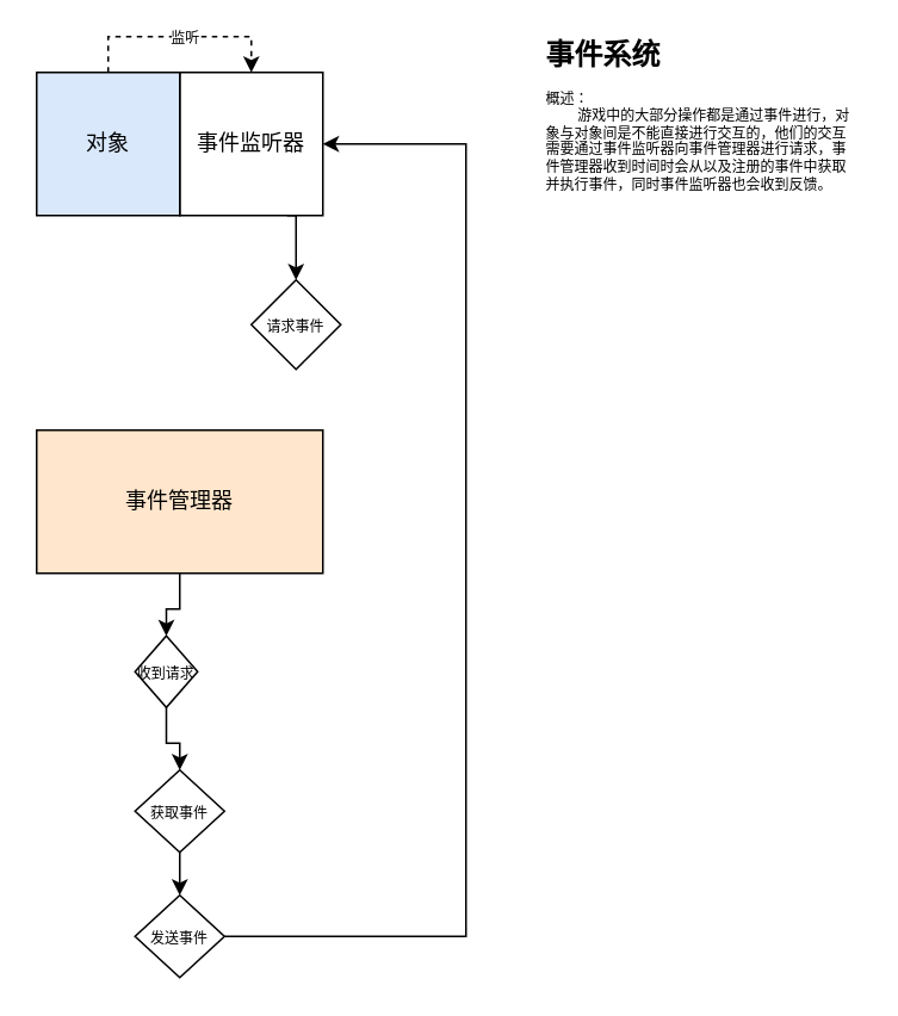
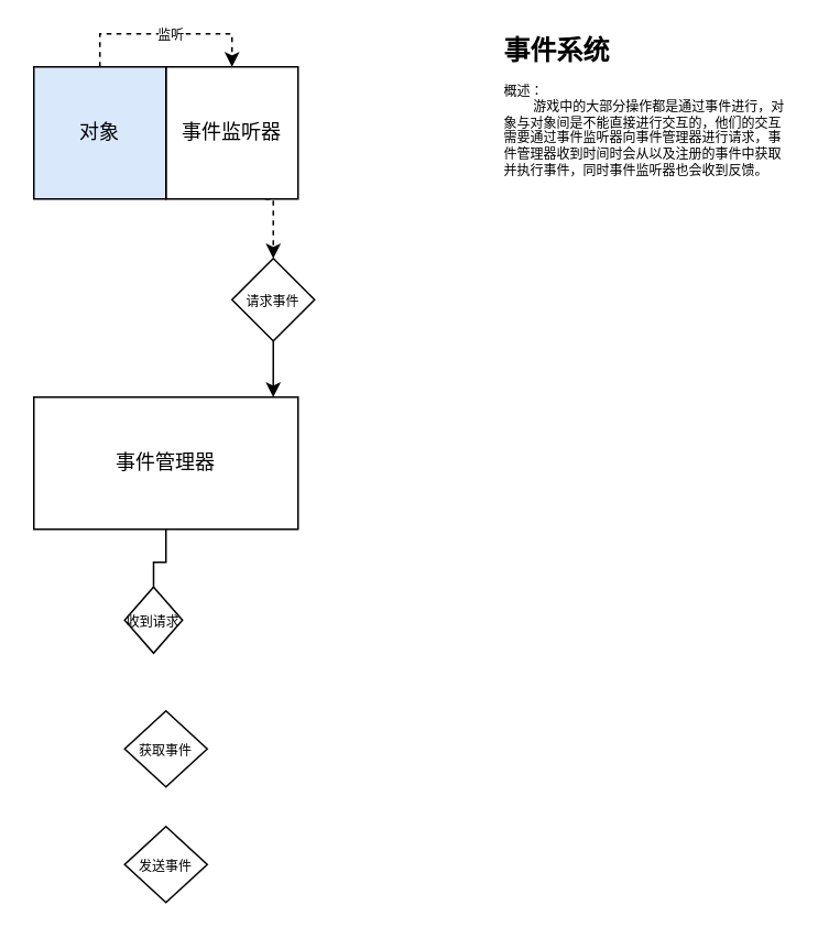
- <mxCell id="4" style="edgeStyle=orthogonalEdgeStyle;rounded=0;orthogonalLoop=1;jettySize=auto;html=1;exitX=0.75;exitY=1;exitDx=0;exitDy=0;entryX=0.5;entryY=0;entryDx=0;entryDy=0;" edge="1" parent="1" source="5" target="12"><mxGeometry relative="1" as="geometry" /></mxCell>
+ <mxCell id="4" style="edgeStyle=orthogonalEdgeStyle;rounded=0;orthogonalLoop=1;jettySize=auto;html=1;exitX=0.75;exitY=1;exitDx=0;exitDy=0;entryX=0.5;entryY=0;entryDx=0;entryDy=0;dashed=1;" edge="1" parent="1" source="5" target="12"><mxGeometry relative="1" as="geometry" /></mxCell>
+ <mxCell id="11" style="edgeStyle=orthogonalEdgeStyle;rounded=0;orthogonalLoop=1;jettySize=auto;html=1;entryX=0.906;entryY=0;entryDx=0;entryDy=0;entryPerimeter=0;fontSize=8;" edge="1" parent="1" source="12" target="3"><mxGeometry relative="1" as="geometry" /></mxCell>
- <mxCell id="3" value="事件管理器" style="rounded=0;whiteSpace=wrap;html=1;fillColor=#ffe6cc;" vertex="1" parent="1"><mxGeometry x="20" y="240" width="160" height="80" as="geometry" /></mxCell>
+ <mxCell id="3" value="事件管理器" style="rounded=0;whiteSpace=wrap;html=1;" vertex="1" parent="1"><mxGeometry x="20" y="240" width="160" height="80" as="geometry" /></mxCell>
- <mxCell id="15" style="edgeStyle=orthogonalEdgeStyle;rounded=0;orthogonalLoop=1;jettySize=auto;html=1;entryX=1;entryY=0.5;entryDx=0;entryDy=0;fontSize=8;" edge="1" parent="1" source="16" target="5"><mxGeometry relative="1" as="geometry"><Array as="points"><mxPoint x="260" y="523" /><mxPoint x="260" y="80" /></Array></mxGeometry></mxCell>
- <mxCell id="2" style="edgeStyle=orthogonalEdgeStyle;rounded=0;orthogonalLoop=1;jettySize=auto;html=1;entryX=0.5;entryY=0;entryDx=0;entryDy=0;" edge="1" parent="1" source="3" target="10"><mxGeometry relative="1" as="geometry" /></mxCell>
+ <mxCell id="2" style="edgeStyle=orthogonalEdgeStyle;rounded=0;orthogonalLoop=1;jettySize=auto;html=1;entryX=0.5;entryY=0;entryDx=0;entryDy=0;endArrow=none;" edge="1" parent="1" source="3" target="10"><mxGeometry relative="1" as="geometry" /></mxCell>
- <mxCell id="9" style="edgeStyle=orthogonalEdgeStyle;rounded=0;orthogonalLoop=1;jettySize=auto;html=1;entryX=0.5;entryY=0;entryDx=0;entryDy=0;fontSize=8;" edge="1" parent="1" source="10" target="14"><mxGeometry relative="1" as="geometry" /></mxCell>
- <mxCell id="13" style="edgeStyle=orthogonalEdgeStyle;rounded=0;orthogonalLoop=1;jettySize=auto;html=1;entryX=0.5;entryY=0;entryDx=0;entryDy=0;fontSize=8;" edge="1" parent="1" source="14" target="16"><mxGeometry relative="1" as="geometry" /></mxCell>
